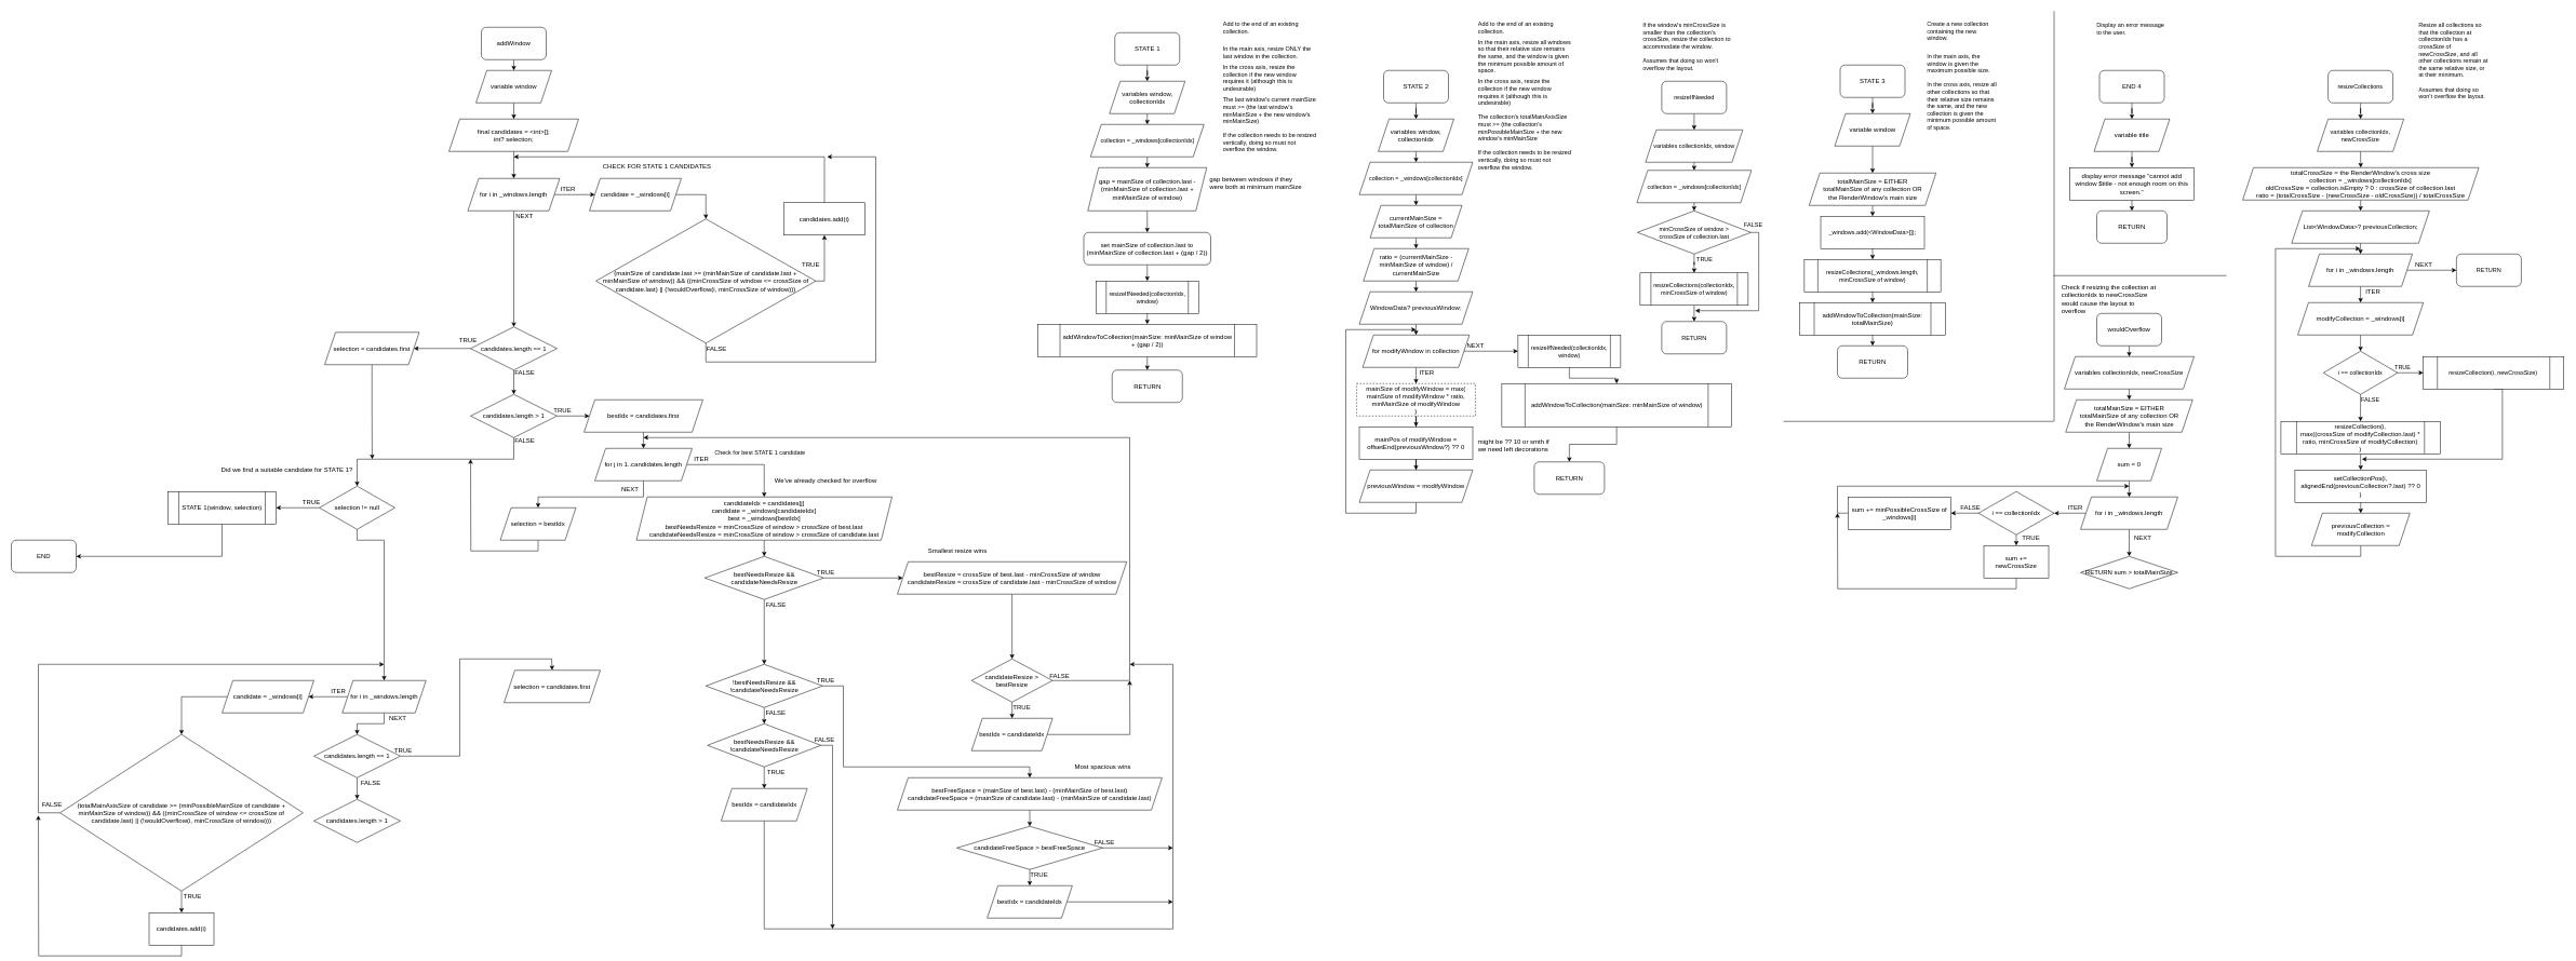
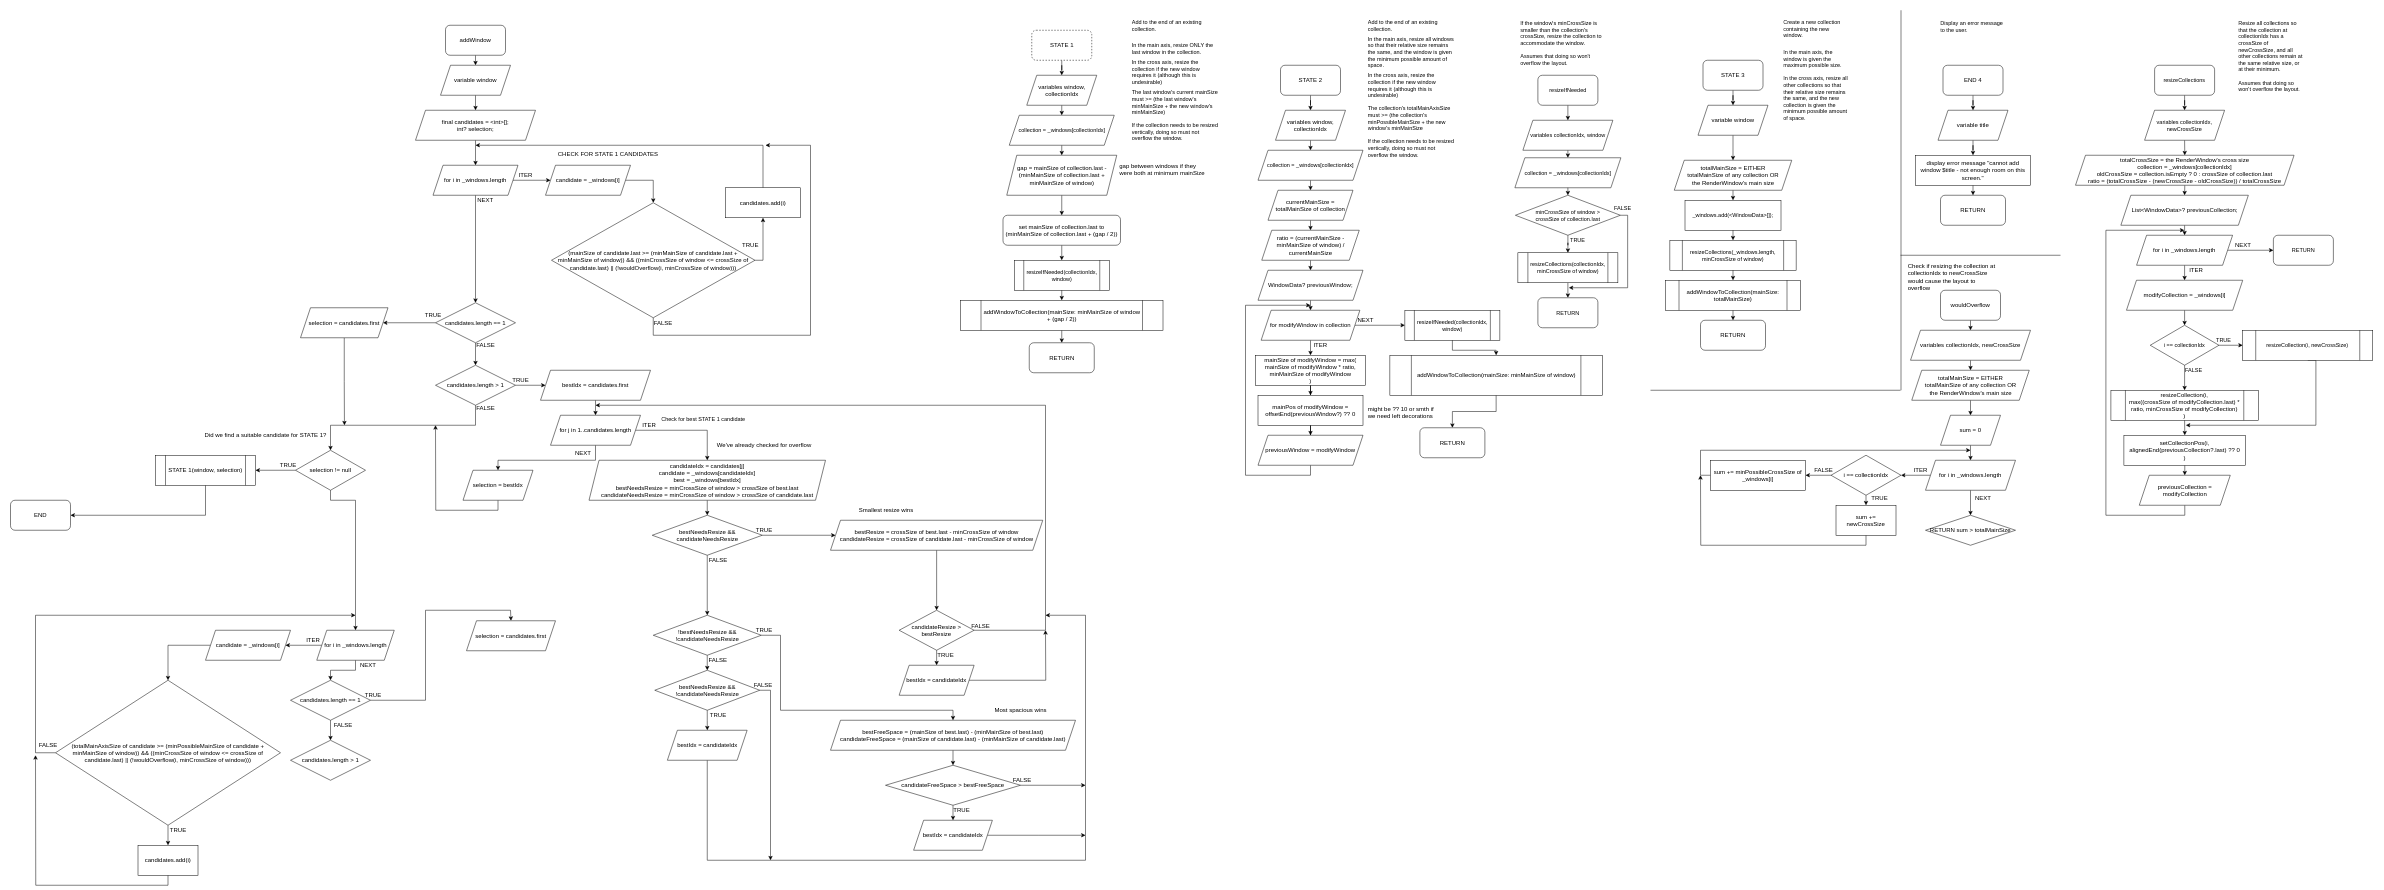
- <mxCell id="5" value="STATE 1" style="rounded=1;whiteSpace=wrap;html=1;" parent="1" vertex="1"><mxGeometry x="2062.5" y="60" width="120" height="60" as="geometry" /></mxCell>
+ <mxCell id="5" value="STATE 1" style="rounded=1;whiteSpace=wrap;html=1;dashed=1;" parent="1" vertex="1"><mxGeometry x="2062.5" y="60" width="120" height="60" as="geometry" /></mxCell>
- <mxCell id="42" value="mainSize of modifyWindow = max(&lt;br&gt;mainSize of modifyWindow * ratio,&lt;br&gt;minMainSize of modifyWindow&lt;br&gt;)" style="rounded=0;whiteSpace=wrap;html=1;dashed=1;" parent="1" vertex="1"><mxGeometry x="2510.19" y="710" width="219.62" height="60" as="geometry" /></mxCell>
+ <mxCell id="42" value="mainSize of modifyWindow = max(&lt;br&gt;mainSize of modifyWindow * ratio,&lt;br&gt;minMainSize of modifyWindow&lt;br&gt;)" style="rounded=0;whiteSpace=wrap;html=1;" parent="1" vertex="1"><mxGeometry x="2510.19" y="710" width="219.62" height="60" as="geometry" /></mxCell>
